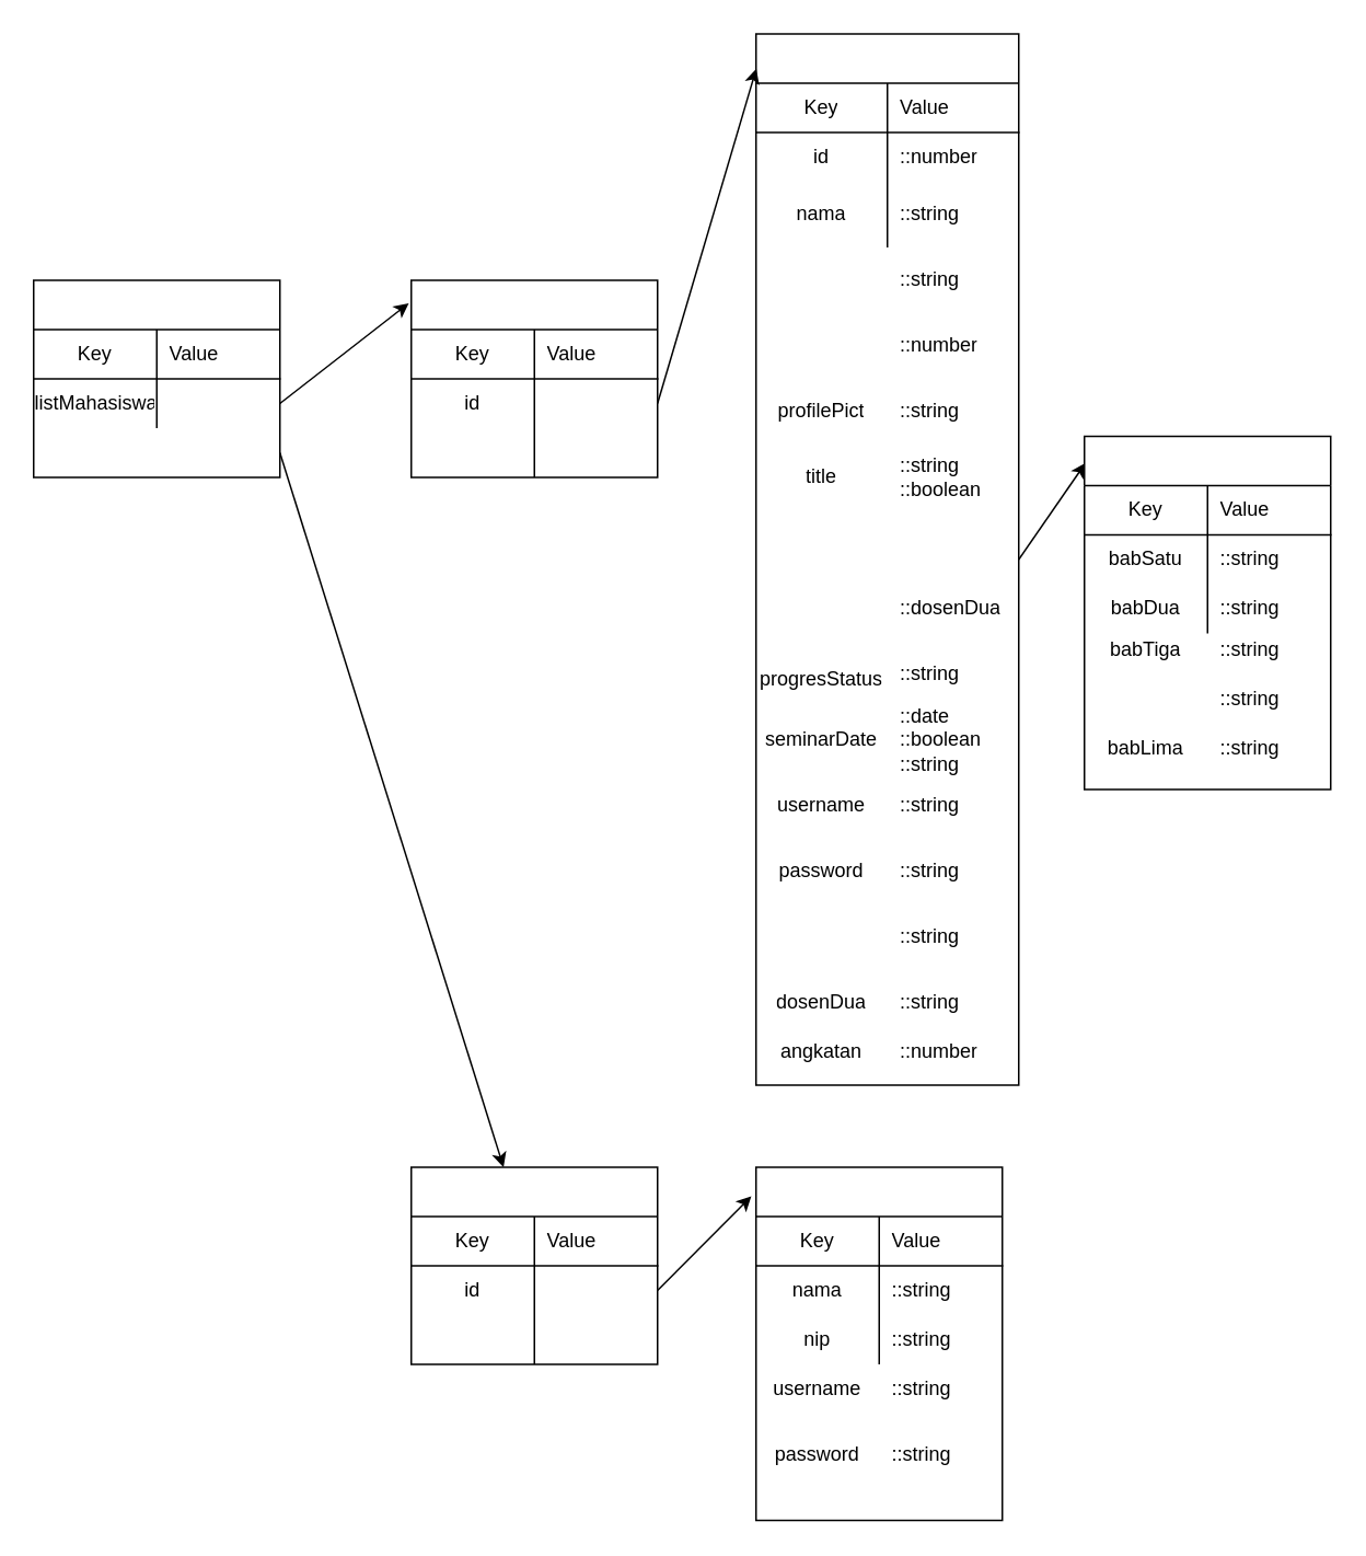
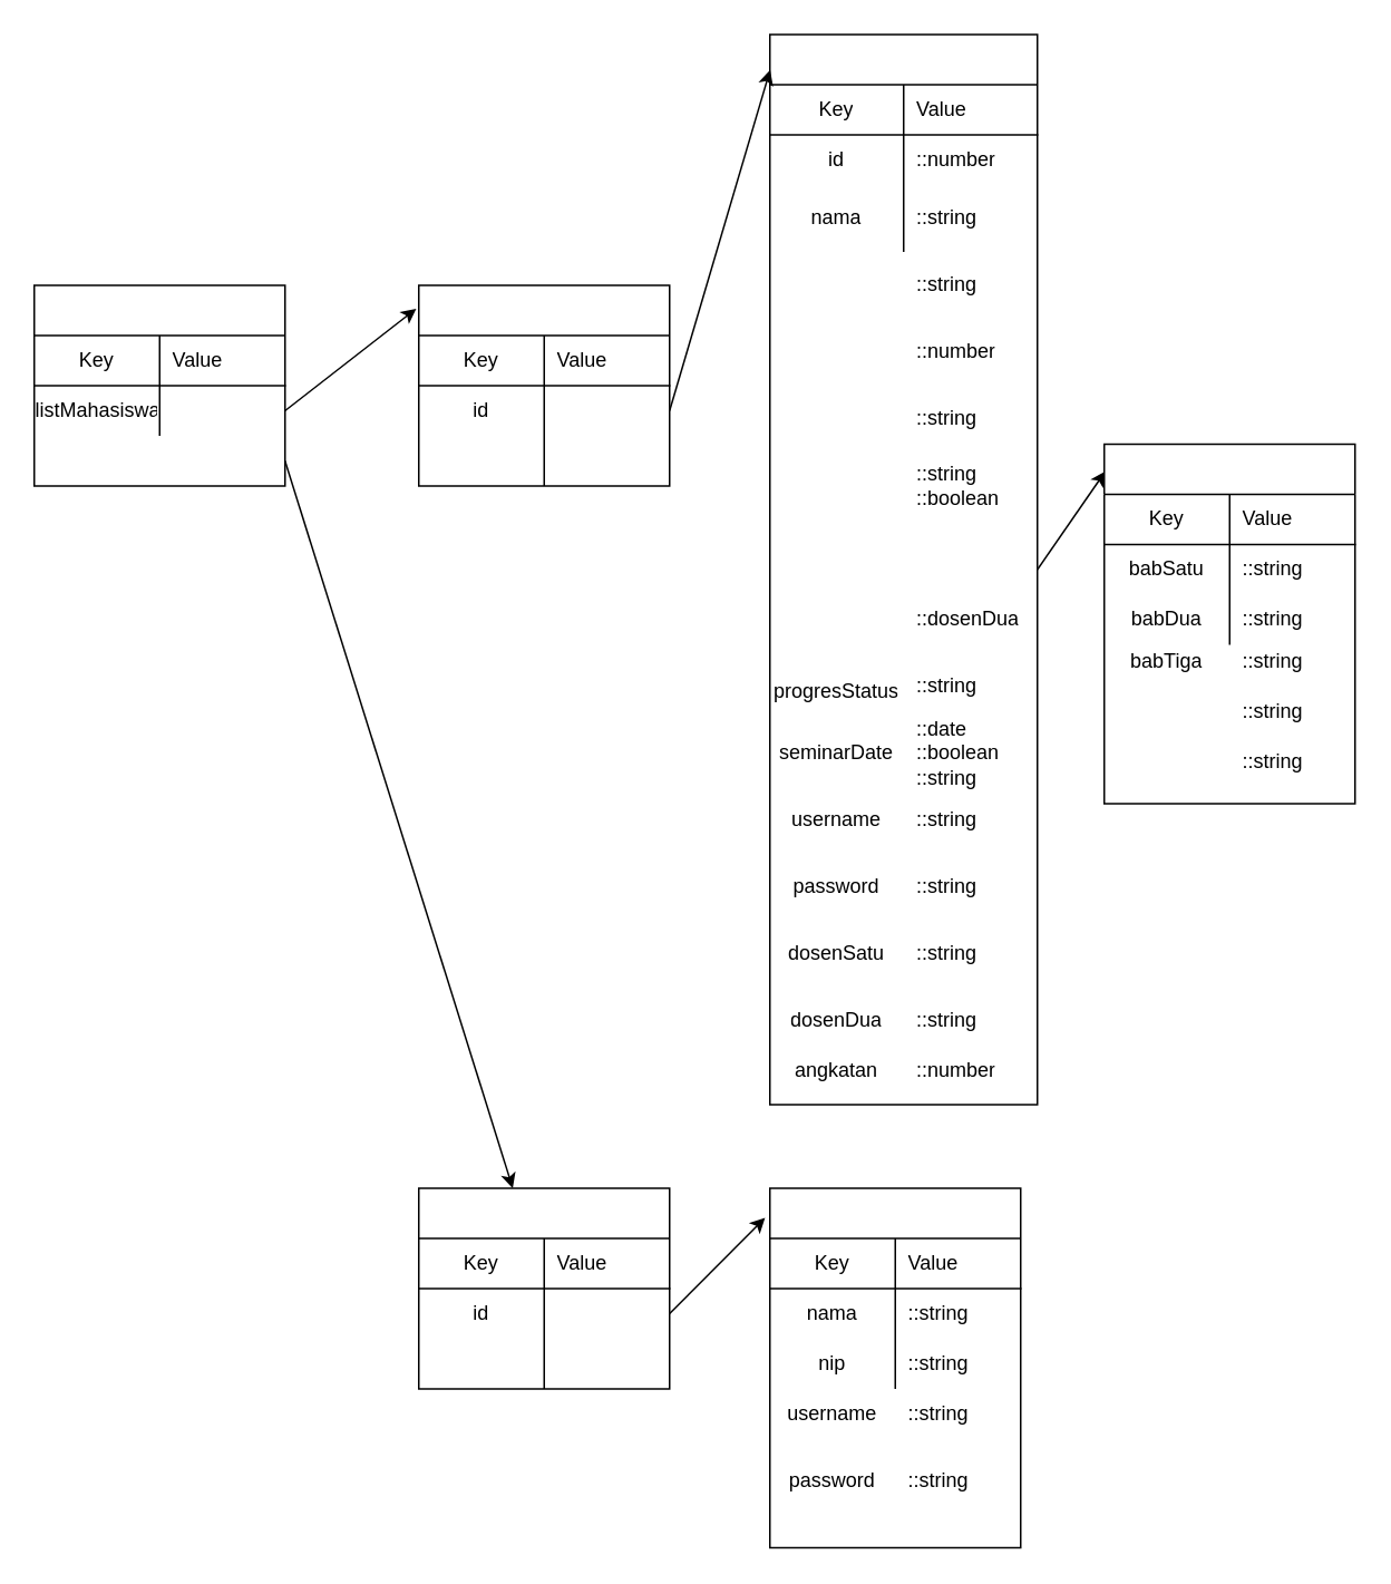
- <mxCell id="87" value="profilePict" style="shape=partialRectangle;html=1;whiteSpace=wrap;connectable=0;fillColor=none;top=0;left=0;bottom=0;right=0;overflow=hidden;pointerEvents=1;fontColor=#000000;strokeColor=#000000;" vertex="1" parent="1"><mxGeometry x="460" y="230" width="80" height="40" as="geometry"><mxRectangle width="80" height="40" as="alternateBounds" /></mxGeometry></mxCell>
- <mxCell id="88" value="title" style="shape=partialRectangle;html=1;whiteSpace=wrap;connectable=0;fillColor=none;top=0;left=0;bottom=0;right=0;overflow=hidden;pointerEvents=1;fontColor=#000000;strokeColor=#000000;" vertex="1" parent="1"><mxGeometry x="460" y="270" width="80" height="40" as="geometry"><mxRectangle width="80" height="40" as="alternateBounds" /></mxGeometry></mxCell>
- <mxCell id="65" value="babLima" style="shape=partialRectangle;html=1;whiteSpace=wrap;connectable=0;fillColor=none;top=0;left=0;bottom=0;right=0;overflow=hidden;pointerEvents=1;fontColor=#000000;strokeColor=#000000;" vertex="1" parent="1"><mxGeometry x="660" y="440" width="75" height="30" as="geometry"><mxRectangle width="75" height="30" as="alternateBounds" /></mxGeometry></mxCell>
+ <mxCell id="93" value="dosenSatu" style="shape=partialRectangle;html=1;whiteSpace=wrap;connectable=0;fillColor=none;top=0;left=0;bottom=0;right=0;overflow=hidden;pointerEvents=1;fontColor=#000000;strokeColor=#000000;" vertex="1" parent="1"><mxGeometry x="460" y="550" width="80" height="40" as="geometry"><mxRectangle width="80" height="40" as="alternateBounds" /></mxGeometry></mxCell>
